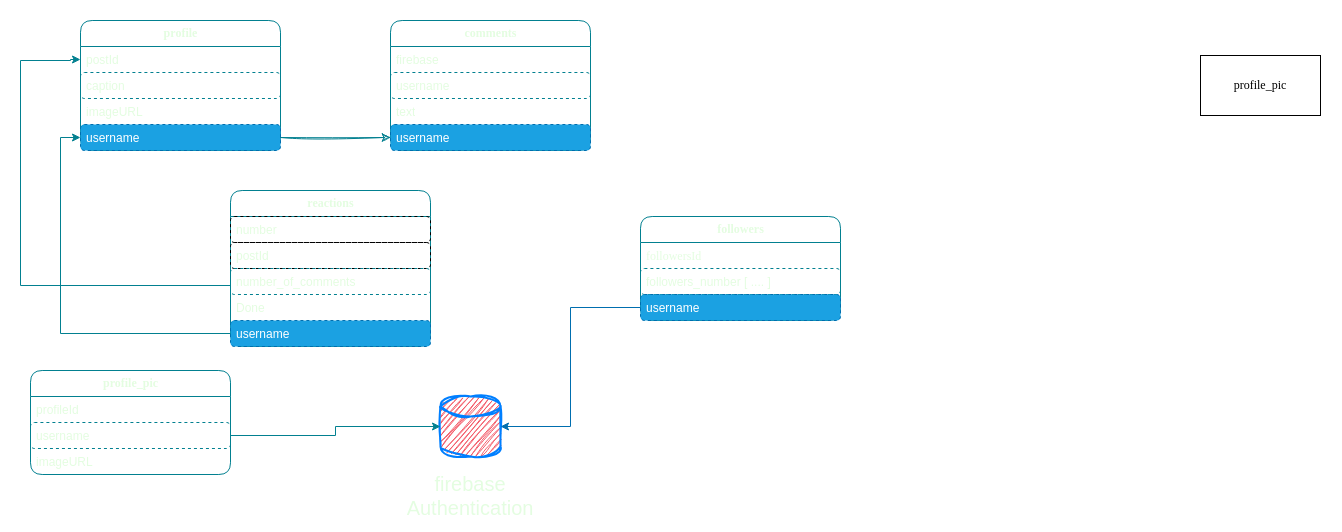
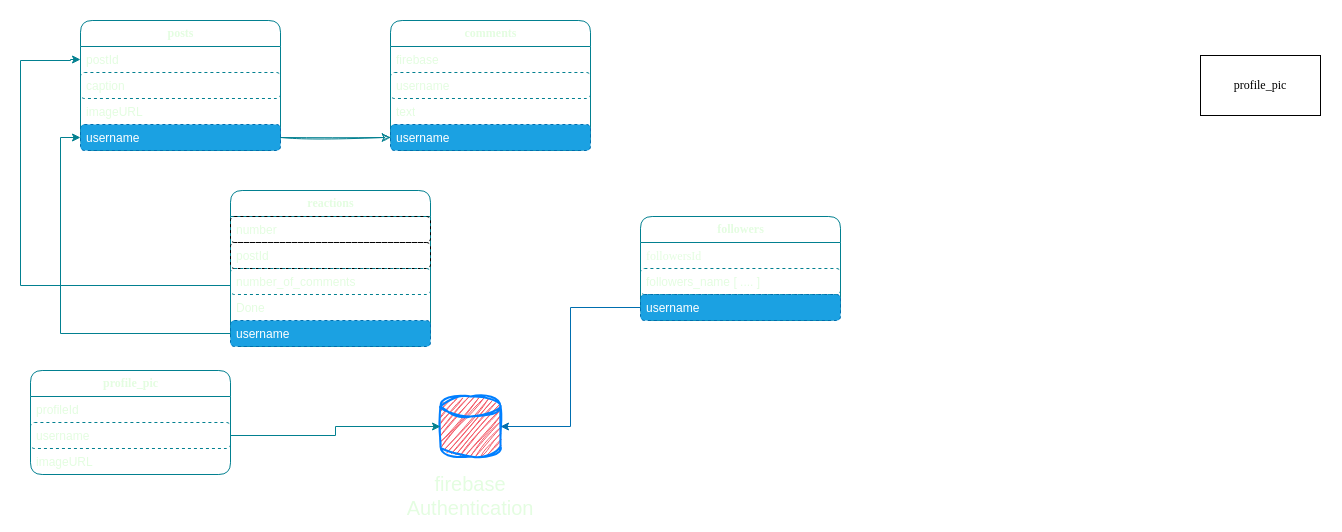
- <mxCell id="2" value="&lt;b&gt;&lt;font face=&quot;Verdana&quot;&gt;profile&lt;/font&gt;&lt;/b&gt;" style="swimlane;fontStyle=0;childLayout=stackLayout;horizontal=1;startSize=26;fillColor=none;horizontalStack=0;resizeParent=1;resizeParentMax=0;resizeLast=0;collapsible=1;marginBottom=0;html=1;perimeterSpacing=10;shadow=0;labelBackgroundColor=none;strokeColor=#028090;fontColor=#E4FDE1;rounded=1;" parent="1" vertex="1"><mxGeometry x="80" y="20" width="200" height="130" as="geometry" /></mxCell>
+ <mxCell id="2" value="&lt;b&gt;&lt;font face=&quot;Verdana&quot;&gt;posts&lt;/font&gt;&lt;/b&gt;" style="swimlane;fontStyle=0;childLayout=stackLayout;horizontal=1;startSize=26;fillColor=none;horizontalStack=0;resizeParent=1;resizeParentMax=0;resizeLast=0;collapsible=1;marginBottom=0;html=1;perimeterSpacing=10;shadow=0;labelBackgroundColor=none;strokeColor=#028090;fontColor=#E4FDE1;rounded=1;" parent="1" vertex="1"><mxGeometry x="80" y="20" width="200" height="130" as="geometry" /></mxCell>
- <mxCell id="30" value="followers_number [ .... ]" style="text;strokeColor=#028090;fillColor=none;align=left;verticalAlign=top;spacingLeft=4;spacingRight=4;overflow=hidden;rotatable=0;points=[[0,0.5],[1,0.5]];portConstraint=eastwest;whiteSpace=wrap;html=1;dashed=1;shadow=0;labelBackgroundColor=none;fontColor=#E4FDE1;rounded=1;" parent="28" vertex="1"><mxGeometry y="52" width="200" height="26" as="geometry" /></mxCell>
+ <mxCell id="30" value="followers_name [ .... ]" style="text;strokeColor=#028090;fillColor=none;align=left;verticalAlign=top;spacingLeft=4;spacingRight=4;overflow=hidden;rotatable=0;points=[[0,0.5],[1,0.5]];portConstraint=eastwest;whiteSpace=wrap;html=1;dashed=1;shadow=0;labelBackgroundColor=none;fontColor=#E4FDE1;rounded=1;" parent="28" vertex="1"><mxGeometry y="52" width="200" height="26" as="geometry" /></mxCell>
